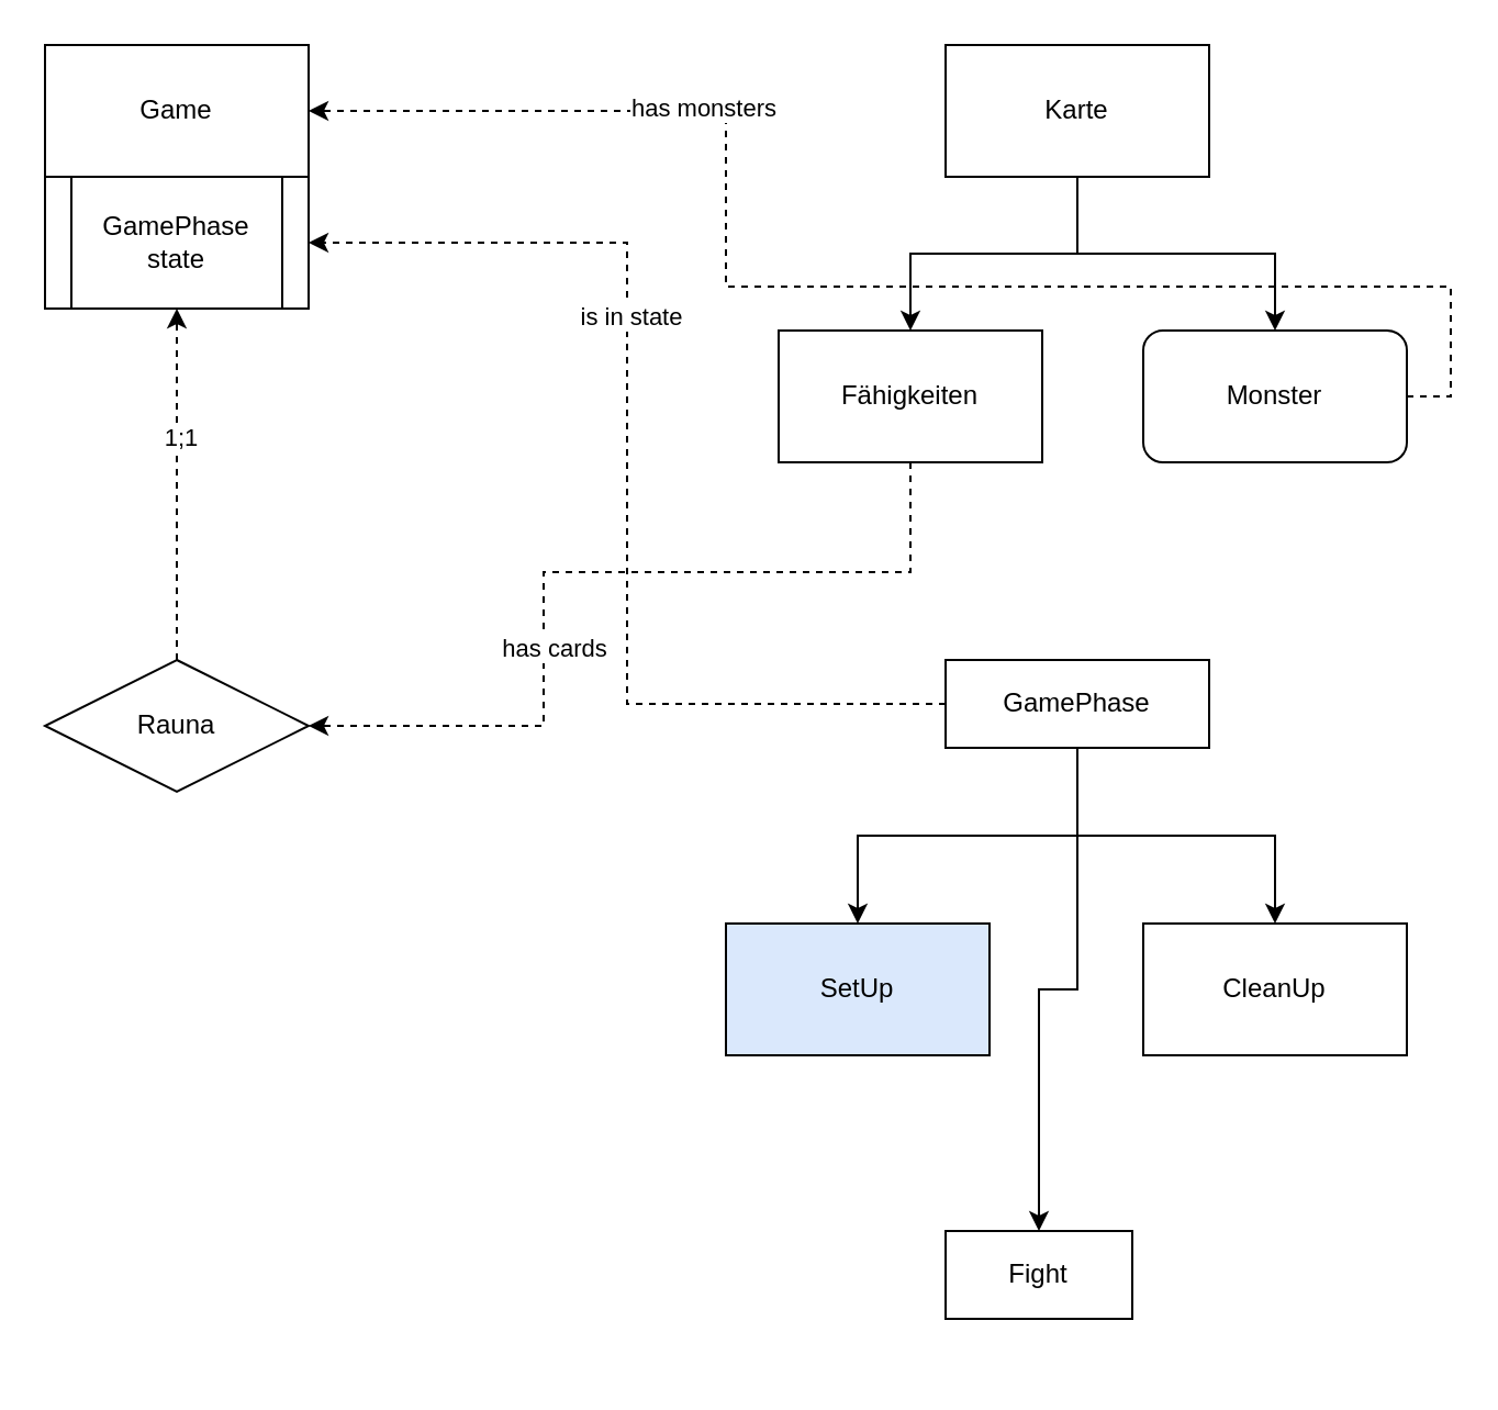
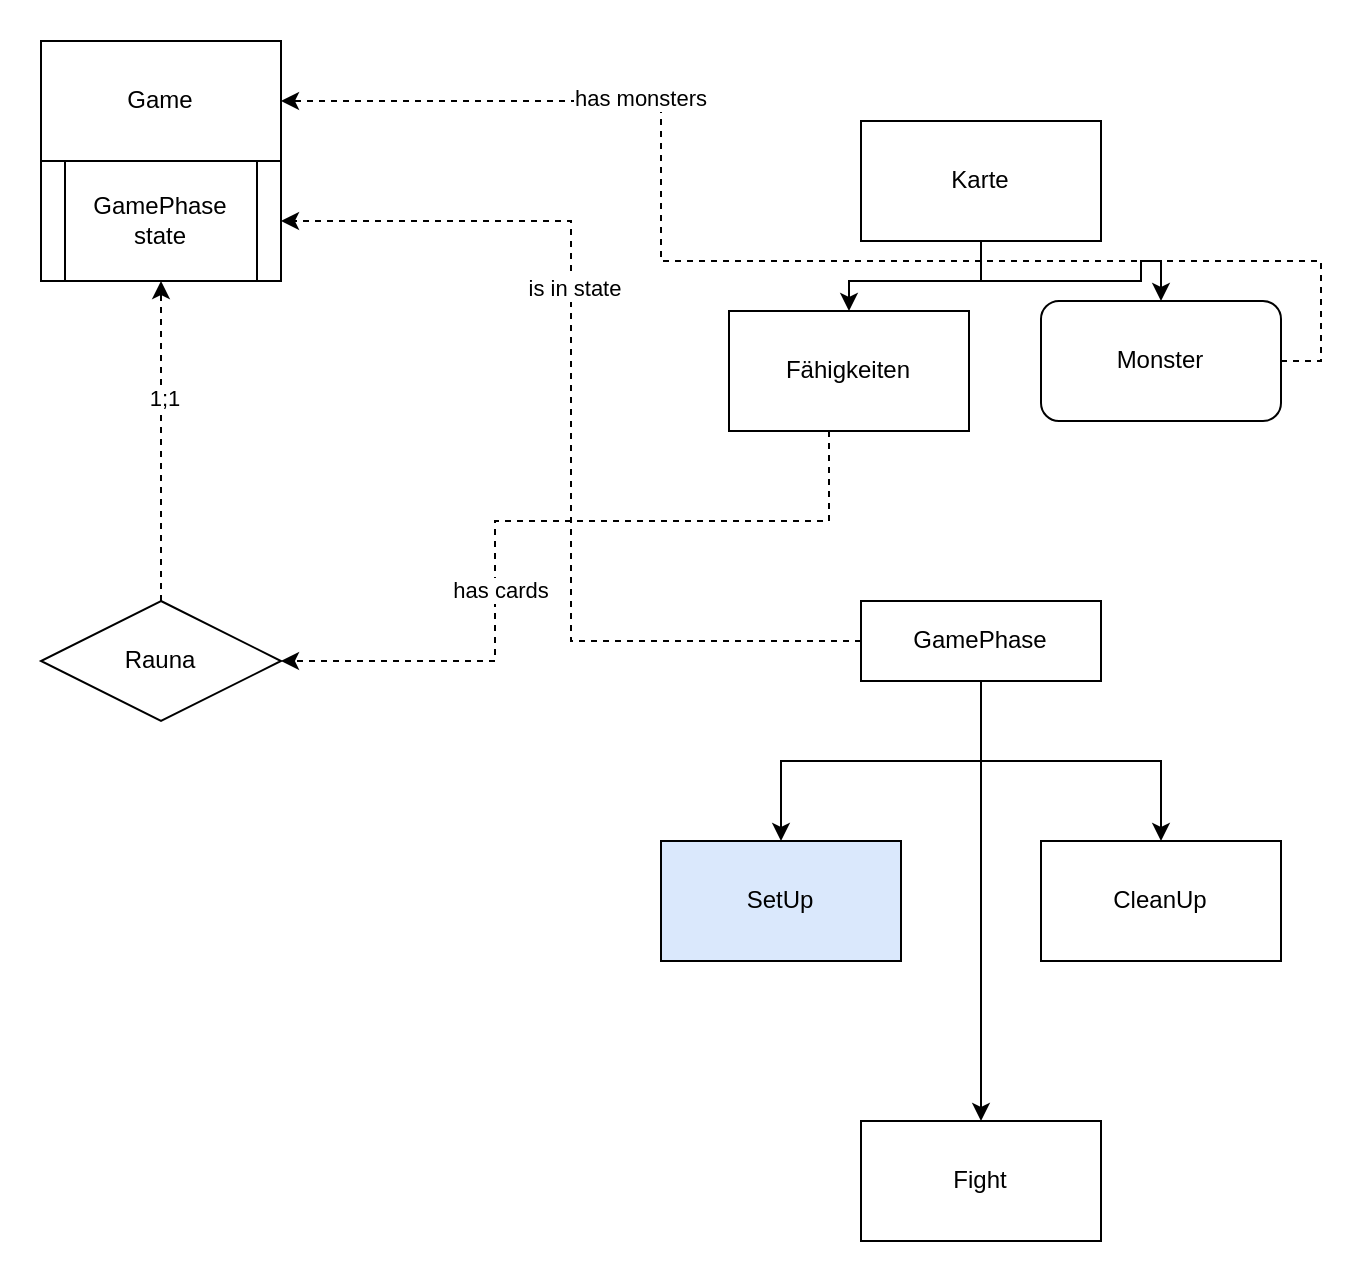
- <mxCell id="4" value="Karte" style="rounded=0;whiteSpace=wrap;html=1;" vertex="1" parent="1"><mxGeometry x="430" y="20" width="120" height="60" as="geometry" /></mxCell>
+ <mxCell id="4" value="Karte" style="rounded=0;whiteSpace=wrap;html=1;" vertex="1" parent="1"><mxGeometry x="430" y="60" width="120" height="60" as="geometry" /></mxCell>
- <mxCell id="7" value="Fähigkeiten" style="rounded=0;whiteSpace=wrap;html=1;" vertex="1" parent="1"><mxGeometry x="354" y="150" width="120" height="60" as="geometry" /></mxCell>
+ <mxCell id="7" value="Fähigkeiten" style="rounded=0;whiteSpace=wrap;html=1;" vertex="1" parent="1"><mxGeometry x="364" y="155" width="120" height="60" as="geometry" /></mxCell>
- <mxCell id="20" value="Fight" style="rounded=0;whiteSpace=wrap;html=1;" vertex="1" parent="1"><mxGeometry x="430" y="560" width="85" height="40" as="geometry" /></mxCell>
+ <mxCell id="20" value="Fight" style="rounded=0;whiteSpace=wrap;html=1;" vertex="1" parent="1"><mxGeometry x="430" y="560" width="120" height="60" as="geometry" /></mxCell>
